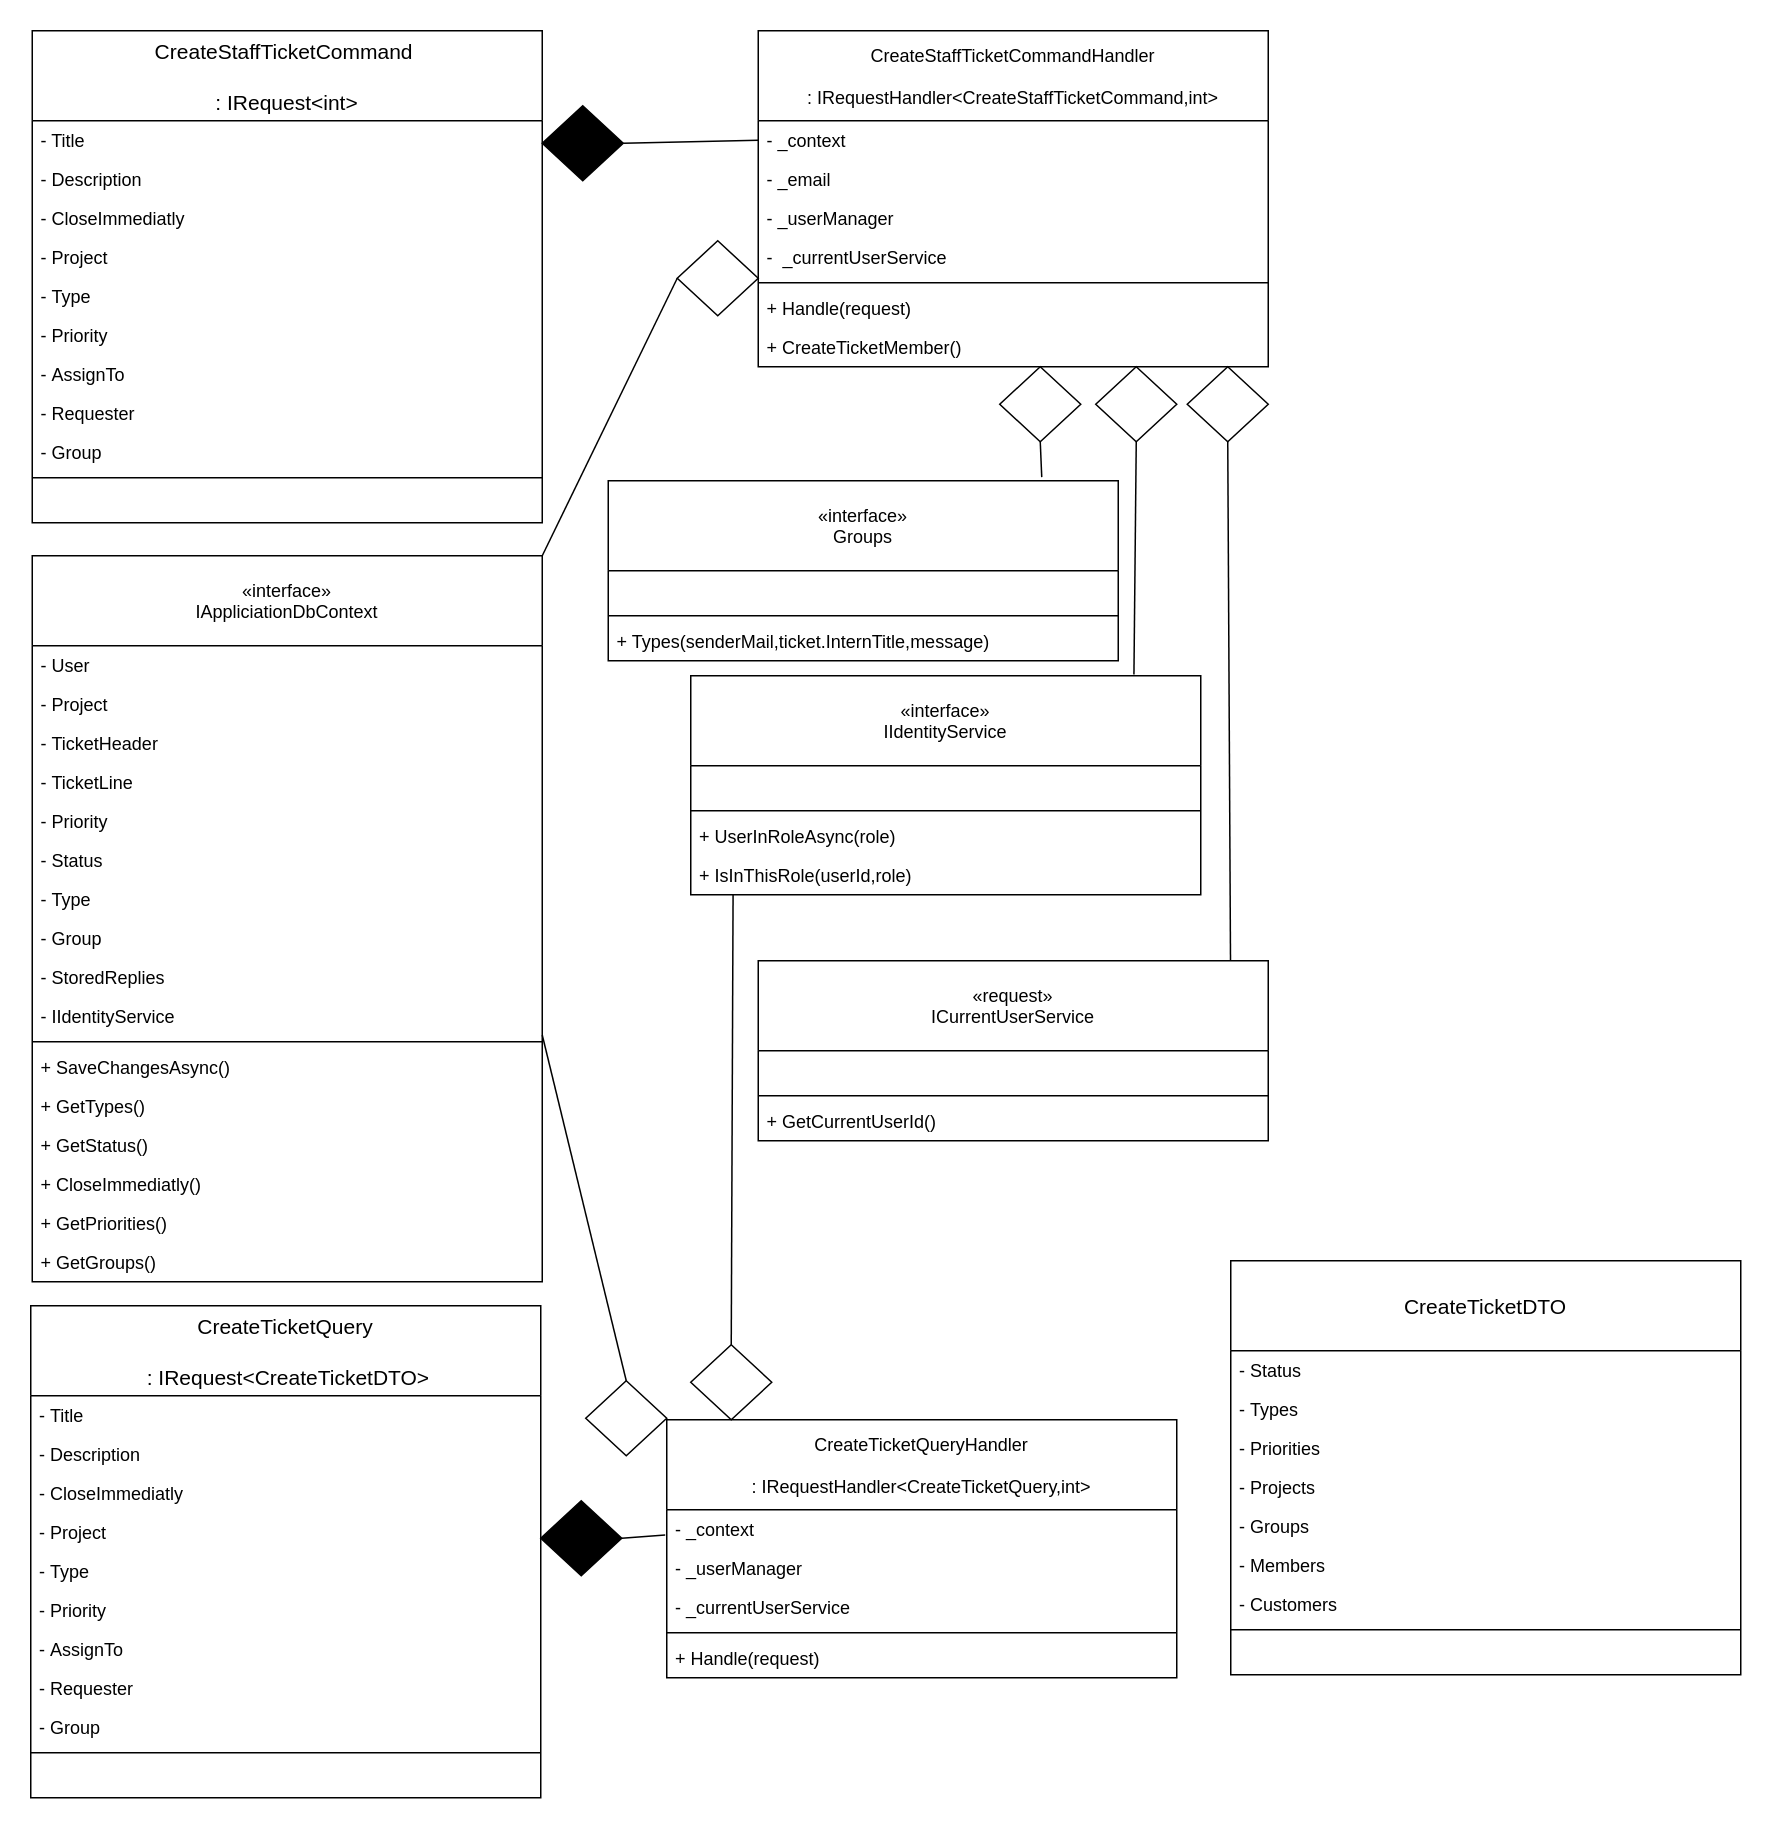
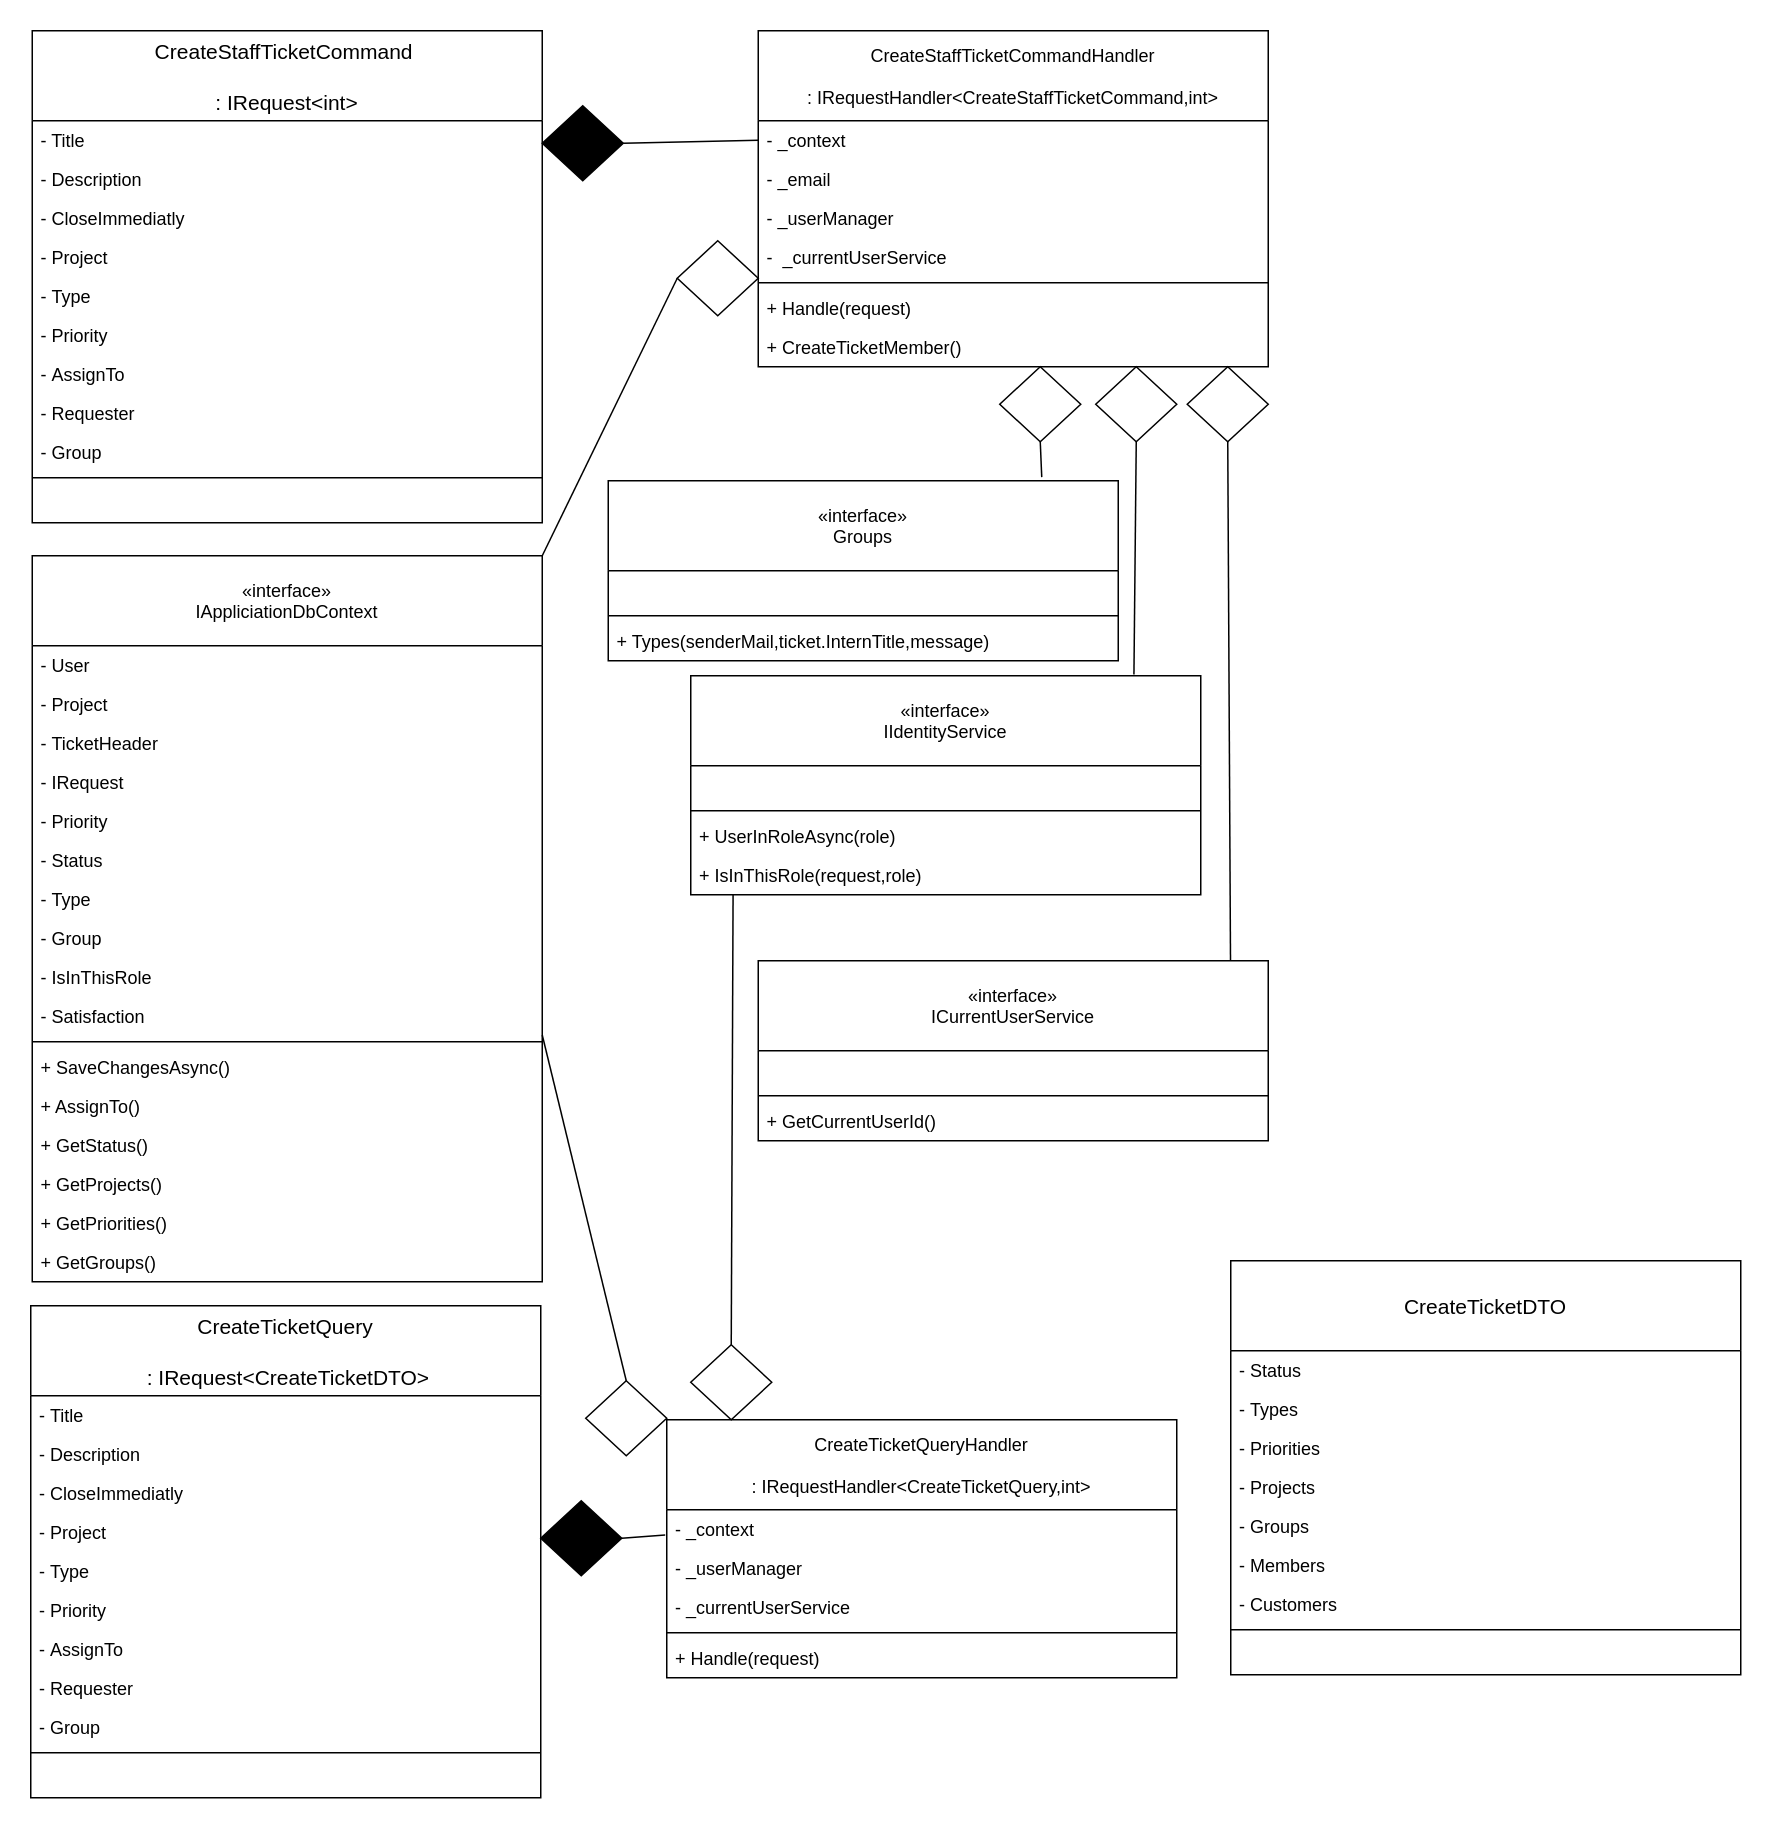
- <mxCell id="61" value="- TicketLine" style="text;strokeColor=none;fillColor=none;align=left;verticalAlign=top;spacingLeft=4;spacingRight=4;overflow=hidden;rotatable=0;points=[[0,0.5],[1,0.5]];portConstraint=eastwest;" parent="57" vertex="1"><mxGeometry y="138" width="340" height="26" as="geometry" /></mxCell>
+ <mxCell id="61" value="- IRequest" style="text;strokeColor=none;fillColor=none;align=left;verticalAlign=top;spacingLeft=4;spacingRight=4;overflow=hidden;rotatable=0;points=[[0,0.5],[1,0.5]];portConstraint=eastwest;" parent="57" vertex="1"><mxGeometry y="138" width="340" height="26" as="geometry" /></mxCell>
- <mxCell id="38" value="+ IsInThisRole(userId,role)" style="text;strokeColor=none;fillColor=none;align=left;verticalAlign=top;spacingLeft=4;spacingRight=4;overflow=hidden;rotatable=0;points=[[0,0.5],[1,0.5]];portConstraint=eastwest;" vertex="1" parent="34"><mxGeometry y="120" width="340" height="26" as="geometry" /></mxCell>
+ <mxCell id="38" value="+ IsInThisRole(request,role)" style="text;strokeColor=none;fillColor=none;align=left;verticalAlign=top;spacingLeft=4;spacingRight=4;overflow=hidden;rotatable=0;points=[[0,0.5],[1,0.5]];portConstraint=eastwest;" vertex="1" parent="34"><mxGeometry y="120" width="340" height="26" as="geometry" /></mxCell>
- <mxCell id="66" value="- StoredReplies" style="text;strokeColor=none;fillColor=none;align=left;verticalAlign=top;spacingLeft=4;spacingRight=4;overflow=hidden;rotatable=0;points=[[0,0.5],[1,0.5]];portConstraint=eastwest;" parent="57" vertex="1"><mxGeometry y="268" width="340" height="26" as="geometry" /></mxCell>
+ <mxCell id="66" value="- IsInThisRole" style="text;strokeColor=none;fillColor=none;align=left;verticalAlign=top;spacingLeft=4;spacingRight=4;overflow=hidden;rotatable=0;points=[[0,0.5],[1,0.5]];portConstraint=eastwest;" parent="57" vertex="1"><mxGeometry y="268" width="340" height="26" as="geometry" /></mxCell>
- <mxCell id="81" value="«request»&#10;ICurrentUserService" style="swimlane;fontStyle=0;childLayout=stackLayout;horizontal=1;startSize=60;fillColor=none;horizontalStack=0;resizeParent=1;resizeParentMax=0;resizeLast=0;collapsible=1;marginBottom=0;" parent="1" vertex="1"><mxGeometry x="505" y="640" width="340" height="120" as="geometry" /></mxCell>
+ <mxCell id="81" value="«interface»&#10;ICurrentUserService" style="swimlane;fontStyle=0;childLayout=stackLayout;horizontal=1;startSize=60;fillColor=none;horizontalStack=0;resizeParent=1;resizeParentMax=0;resizeLast=0;collapsible=1;marginBottom=0;" parent="1" vertex="1"><mxGeometry x="505" y="640" width="340" height="120" as="geometry" /></mxCell>
- <mxCell id="67" value="- IIdentityService" style="text;strokeColor=none;fillColor=none;align=left;verticalAlign=top;spacingLeft=4;spacingRight=4;overflow=hidden;rotatable=0;points=[[0,0.5],[1,0.5]];portConstraint=eastwest;" parent="57" vertex="1"><mxGeometry y="294" width="340" height="26" as="geometry" /></mxCell>
+ <mxCell id="67" value="- Satisfaction" style="text;strokeColor=none;fillColor=none;align=left;verticalAlign=top;spacingLeft=4;spacingRight=4;overflow=hidden;rotatable=0;points=[[0,0.5],[1,0.5]];portConstraint=eastwest;" parent="57" vertex="1"><mxGeometry y="294" width="340" height="26" as="geometry" /></mxCell>
- <mxCell id="70" value="+ GetTypes()" style="text;strokeColor=none;fillColor=none;align=left;verticalAlign=top;spacingLeft=4;spacingRight=4;overflow=hidden;rotatable=0;points=[[0,0.5],[1,0.5]];portConstraint=eastwest;" parent="57" vertex="1"><mxGeometry y="354" width="340" height="26" as="geometry" /></mxCell>
+ <mxCell id="70" value="+ AssignTo()" style="text;strokeColor=none;fillColor=none;align=left;verticalAlign=top;spacingLeft=4;spacingRight=4;overflow=hidden;rotatable=0;points=[[0,0.5],[1,0.5]];portConstraint=eastwest;" parent="57" vertex="1"><mxGeometry y="354" width="340" height="26" as="geometry" /></mxCell>
- <mxCell id="72" value="+ CloseImmediatly()" style="text;strokeColor=none;fillColor=none;align=left;verticalAlign=top;spacingLeft=4;spacingRight=4;overflow=hidden;rotatable=0;points=[[0,0.5],[1,0.5]];portConstraint=eastwest;" parent="57" vertex="1"><mxGeometry y="406" width="340" height="26" as="geometry" /></mxCell>
+ <mxCell id="72" value="+ GetProjects()" style="text;strokeColor=none;fillColor=none;align=left;verticalAlign=top;spacingLeft=4;spacingRight=4;overflow=hidden;rotatable=0;points=[[0,0.5],[1,0.5]];portConstraint=eastwest;" parent="57" vertex="1"><mxGeometry y="406" width="340" height="26" as="geometry" /></mxCell>
